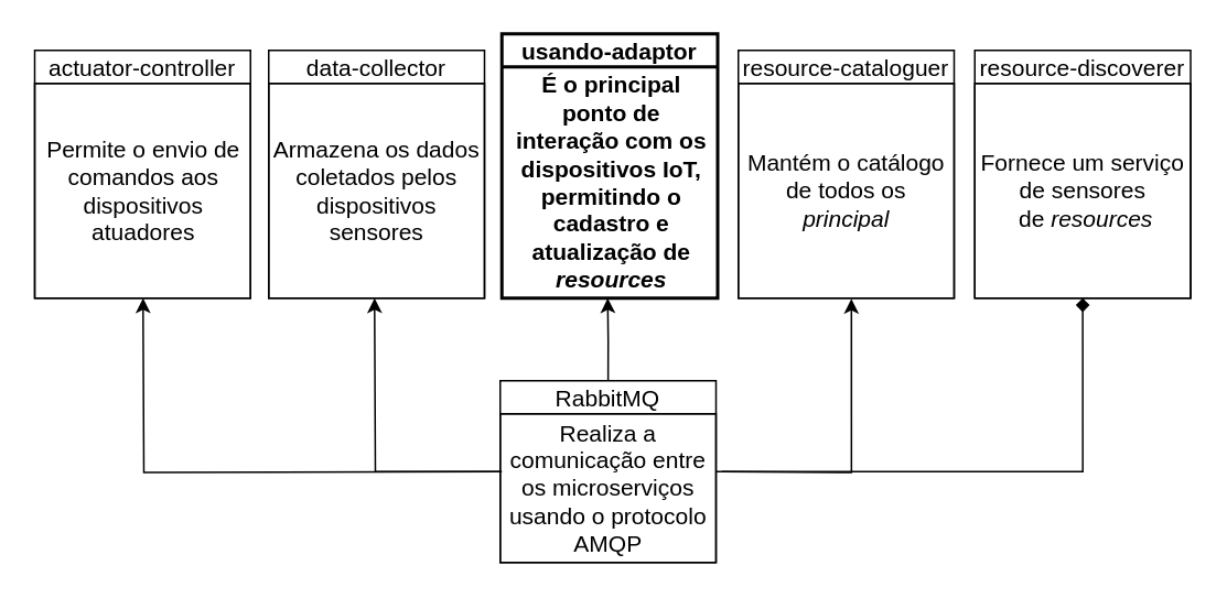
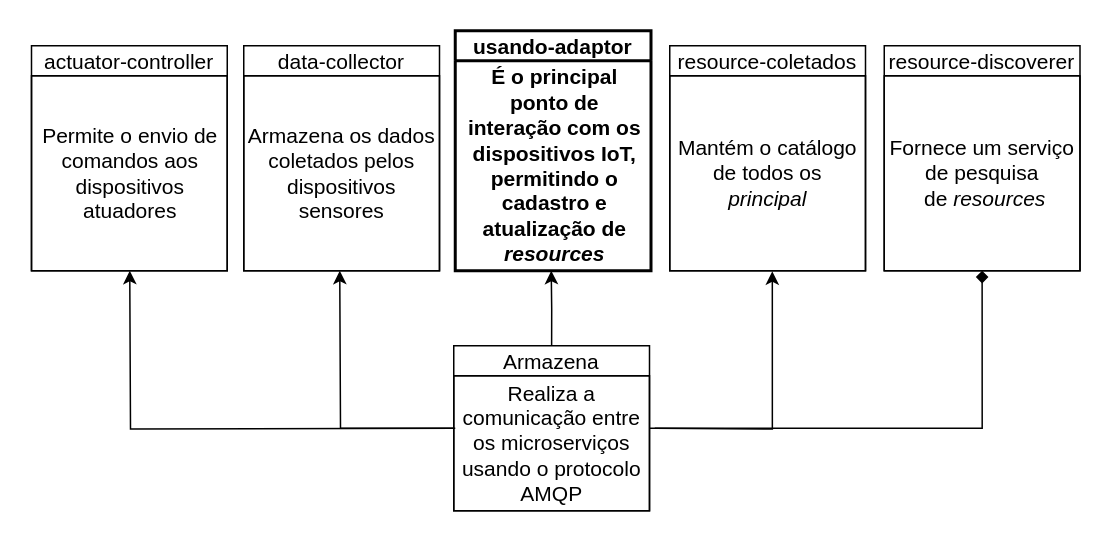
- <mxCell id="10" value="resource-cataloguer" style="swimlane;fontStyle=0;childLayout=stackLayout;horizontal=1;startSize=20;horizontalStack=0;resizeParent=1;resizeParentMax=0;resizeLast=0;collapsible=0;marginBottom=0;swimlaneFillColor=#ffffff;fontSize=14;strokeWidth=1;fillColor=none;" vertex="1" parent="1"><mxGeometry x="446" y="30" width="130.5" height="150" as="geometry" /></mxCell>
+ <mxCell id="10" value="resource-coletados" style="swimlane;fontStyle=0;childLayout=stackLayout;horizontal=1;startSize=20;horizontalStack=0;resizeParent=1;resizeParentMax=0;resizeLast=0;collapsible=0;marginBottom=0;swimlaneFillColor=#ffffff;fontSize=14;strokeWidth=1;fillColor=none;" vertex="1" parent="1"><mxGeometry x="446" y="30" width="130.5" height="150" as="geometry" /></mxCell>
- <mxCell id="13" value="Fornece um serviço de sensores&lt;br&gt;&amp;nbsp;de &lt;i&gt;resources&lt;/i&gt;" style="text;html=1;fillColor=none;align=center;verticalAlign=middle;whiteSpace=wrap;rounded=0;fontSize=14;fontStyle=0;spacing=3;strokeColor=#000000;" vertex="1" parent="12"><mxGeometry y="20" width="130.5" height="130" as="geometry" /></mxCell>
+ <mxCell id="13" value="Fornece um serviço de pesquisa&lt;br&gt;&amp;nbsp;de &lt;i&gt;resources&lt;/i&gt;" style="text;html=1;fillColor=none;align=center;verticalAlign=middle;whiteSpace=wrap;rounded=0;fontSize=14;fontStyle=0;spacing=3;strokeColor=#000000;" vertex="1" parent="12"><mxGeometry y="20" width="130.5" height="130" as="geometry" /></mxCell>
- <mxCell id="2" value="RabbitMQ" style="swimlane;fontStyle=0;childLayout=stackLayout;horizontal=1;startSize=20;horizontalStack=0;resizeParent=1;resizeParentMax=0;resizeLast=0;collapsible=0;marginBottom=0;swimlaneFillColor=#ffffff;fontSize=14;strokeWidth=1;fillColor=none;" parent="1" vertex="1"><mxGeometry x="302" y="230" width="130.5" height="110" as="geometry" /></mxCell>
+ <mxCell id="2" value="Armazena" style="swimlane;fontStyle=0;childLayout=stackLayout;horizontal=1;startSize=20;horizontalStack=0;resizeParent=1;resizeParentMax=0;resizeLast=0;collapsible=0;marginBottom=0;swimlaneFillColor=#ffffff;fontSize=14;strokeWidth=1;fillColor=none;" parent="1" vertex="1"><mxGeometry x="302" y="230" width="130.5" height="110" as="geometry" /></mxCell>
